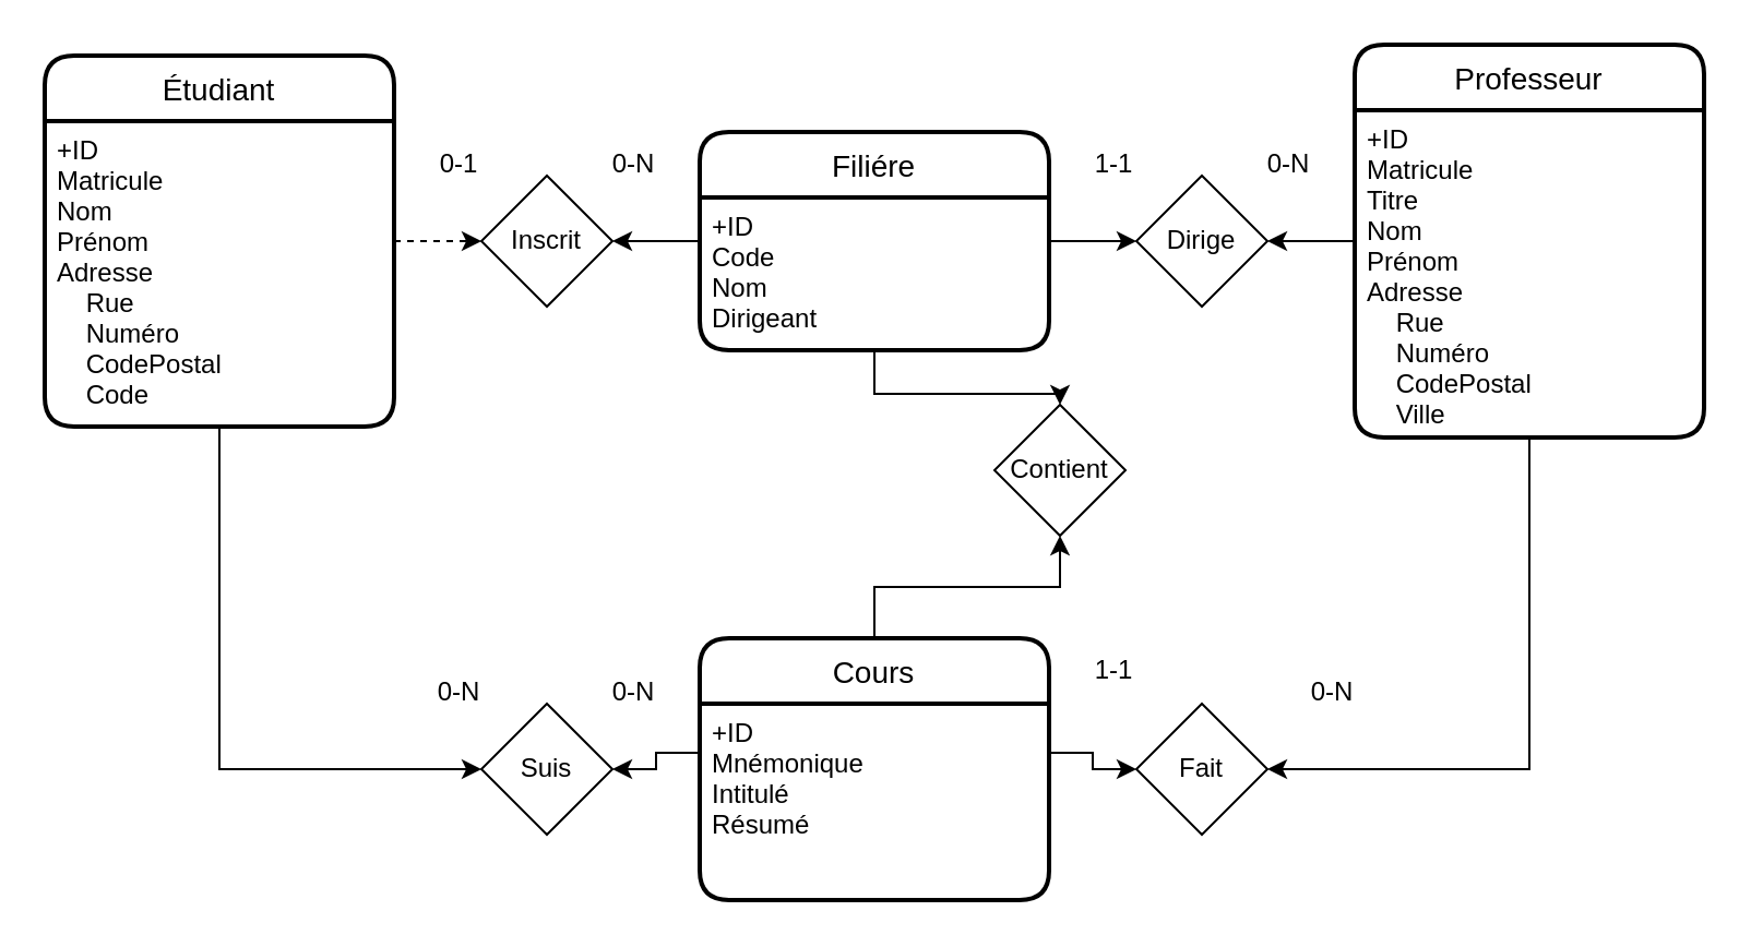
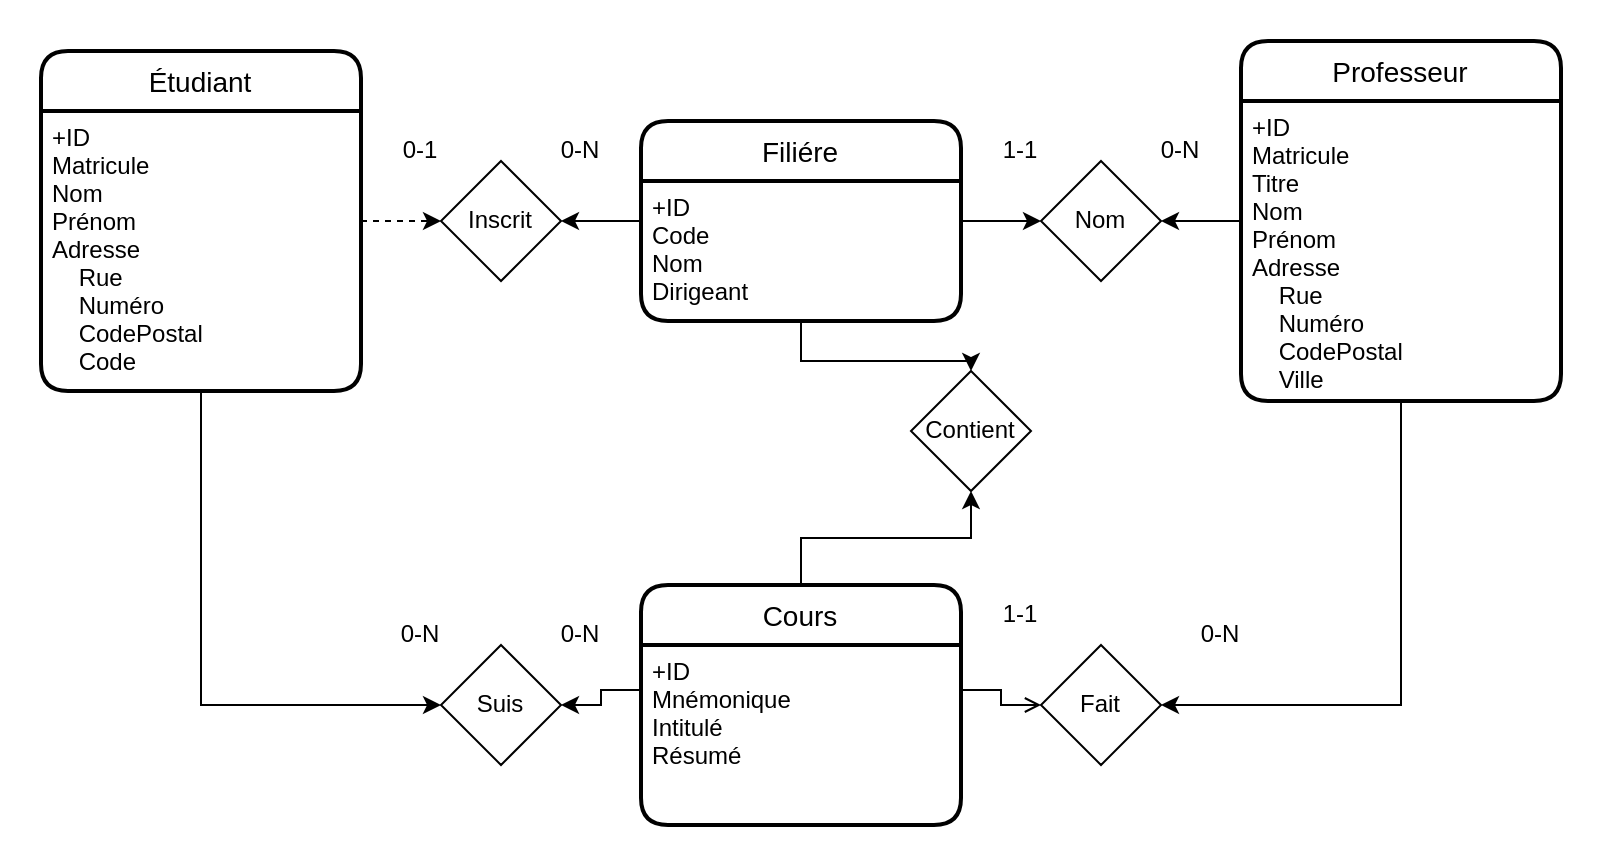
- <mxCell id="11" value="Dirige" style="shape=rhombus;perimeter=rhombusPerimeter;whiteSpace=wrap;html=1;align=center;" parent="1" vertex="1"><mxGeometry x="520" y="80" width="60" height="60" as="geometry" /></mxCell>
+ <mxCell id="11" value="Nom" style="shape=rhombus;perimeter=rhombusPerimeter;whiteSpace=wrap;html=1;align=center;" parent="1" vertex="1"><mxGeometry x="520" y="80" width="60" height="60" as="geometry" /></mxCell>
- <mxCell id="24" style="edgeStyle=orthogonalEdgeStyle;rounded=0;orthogonalLoop=1;jettySize=auto;html=1;exitX=1;exitY=0.25;exitDx=0;exitDy=0;entryX=0;entryY=0.5;entryDx=0;entryDy=0;" edge="1" parent="1" source="20" target="23"><mxGeometry relative="1" as="geometry" /></mxCell>
+ <mxCell id="24" style="edgeStyle=orthogonalEdgeStyle;rounded=0;orthogonalLoop=1;jettySize=auto;html=1;exitX=1;exitY=0.25;exitDx=0;exitDy=0;entryX=0;entryY=0.5;entryDx=0;entryDy=0;endArrow=open;" edge="1" parent="1" source="20" target="23"><mxGeometry relative="1" as="geometry" /></mxCell>
